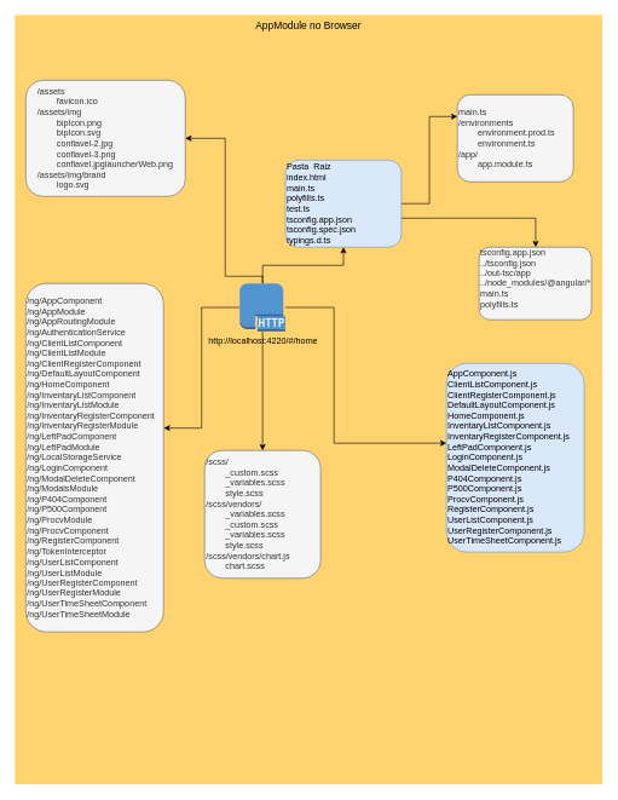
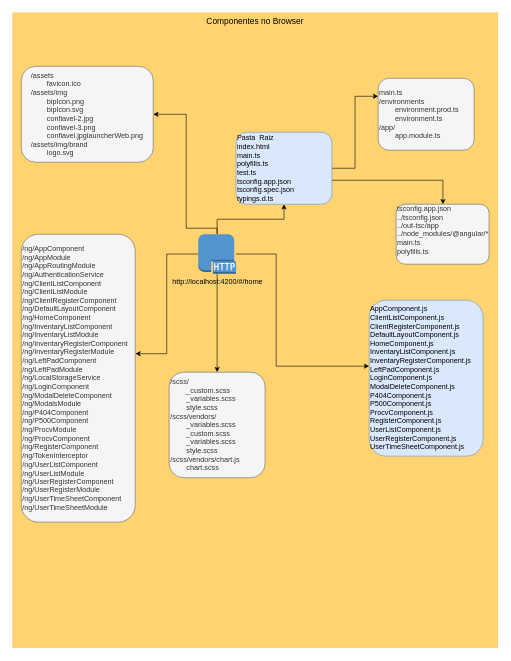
- <mxCell id="2" value="AppModule no Browser" style="whiteSpace=wrap;html=1;fillColor=#FFD470;gradientColor=none;fontSize=14;strokeColor=none;verticalAlign=top;" vertex="1" parent="1"><mxGeometry x="20" y="20" width="810" height="1060" as="geometry" /></mxCell>
+ <mxCell id="2" value="Componentes no Browser" style="whiteSpace=wrap;html=1;fillColor=#FFD470;gradientColor=none;fontSize=14;strokeColor=none;verticalAlign=top;" vertex="1" parent="1"><mxGeometry x="20" y="20" width="810" height="1060" as="geometry" /></mxCell>
- <mxCell id="8" value="http://localhost:4220/#/home" style="outlineConnect=0;dashed=0;verticalLabelPosition=bottom;verticalAlign=top;align=center;html=1;shape=mxgraph.aws3.http_protocol;fillColor=#5294CF;gradientColor=none;" parent="1" vertex="1"><mxGeometry x="330" y="390" width="63" height="66" as="geometry" /></mxCell>
+ <mxCell id="8" value="http://localhost:4200/#/home" style="outlineConnect=0;dashed=0;verticalLabelPosition=bottom;verticalAlign=top;align=center;html=1;shape=mxgraph.aws3.http_protocol;fillColor=#5294CF;gradientColor=none;" parent="1" vertex="1"><mxGeometry x="330" y="390" width="63" height="66" as="geometry" /></mxCell>
